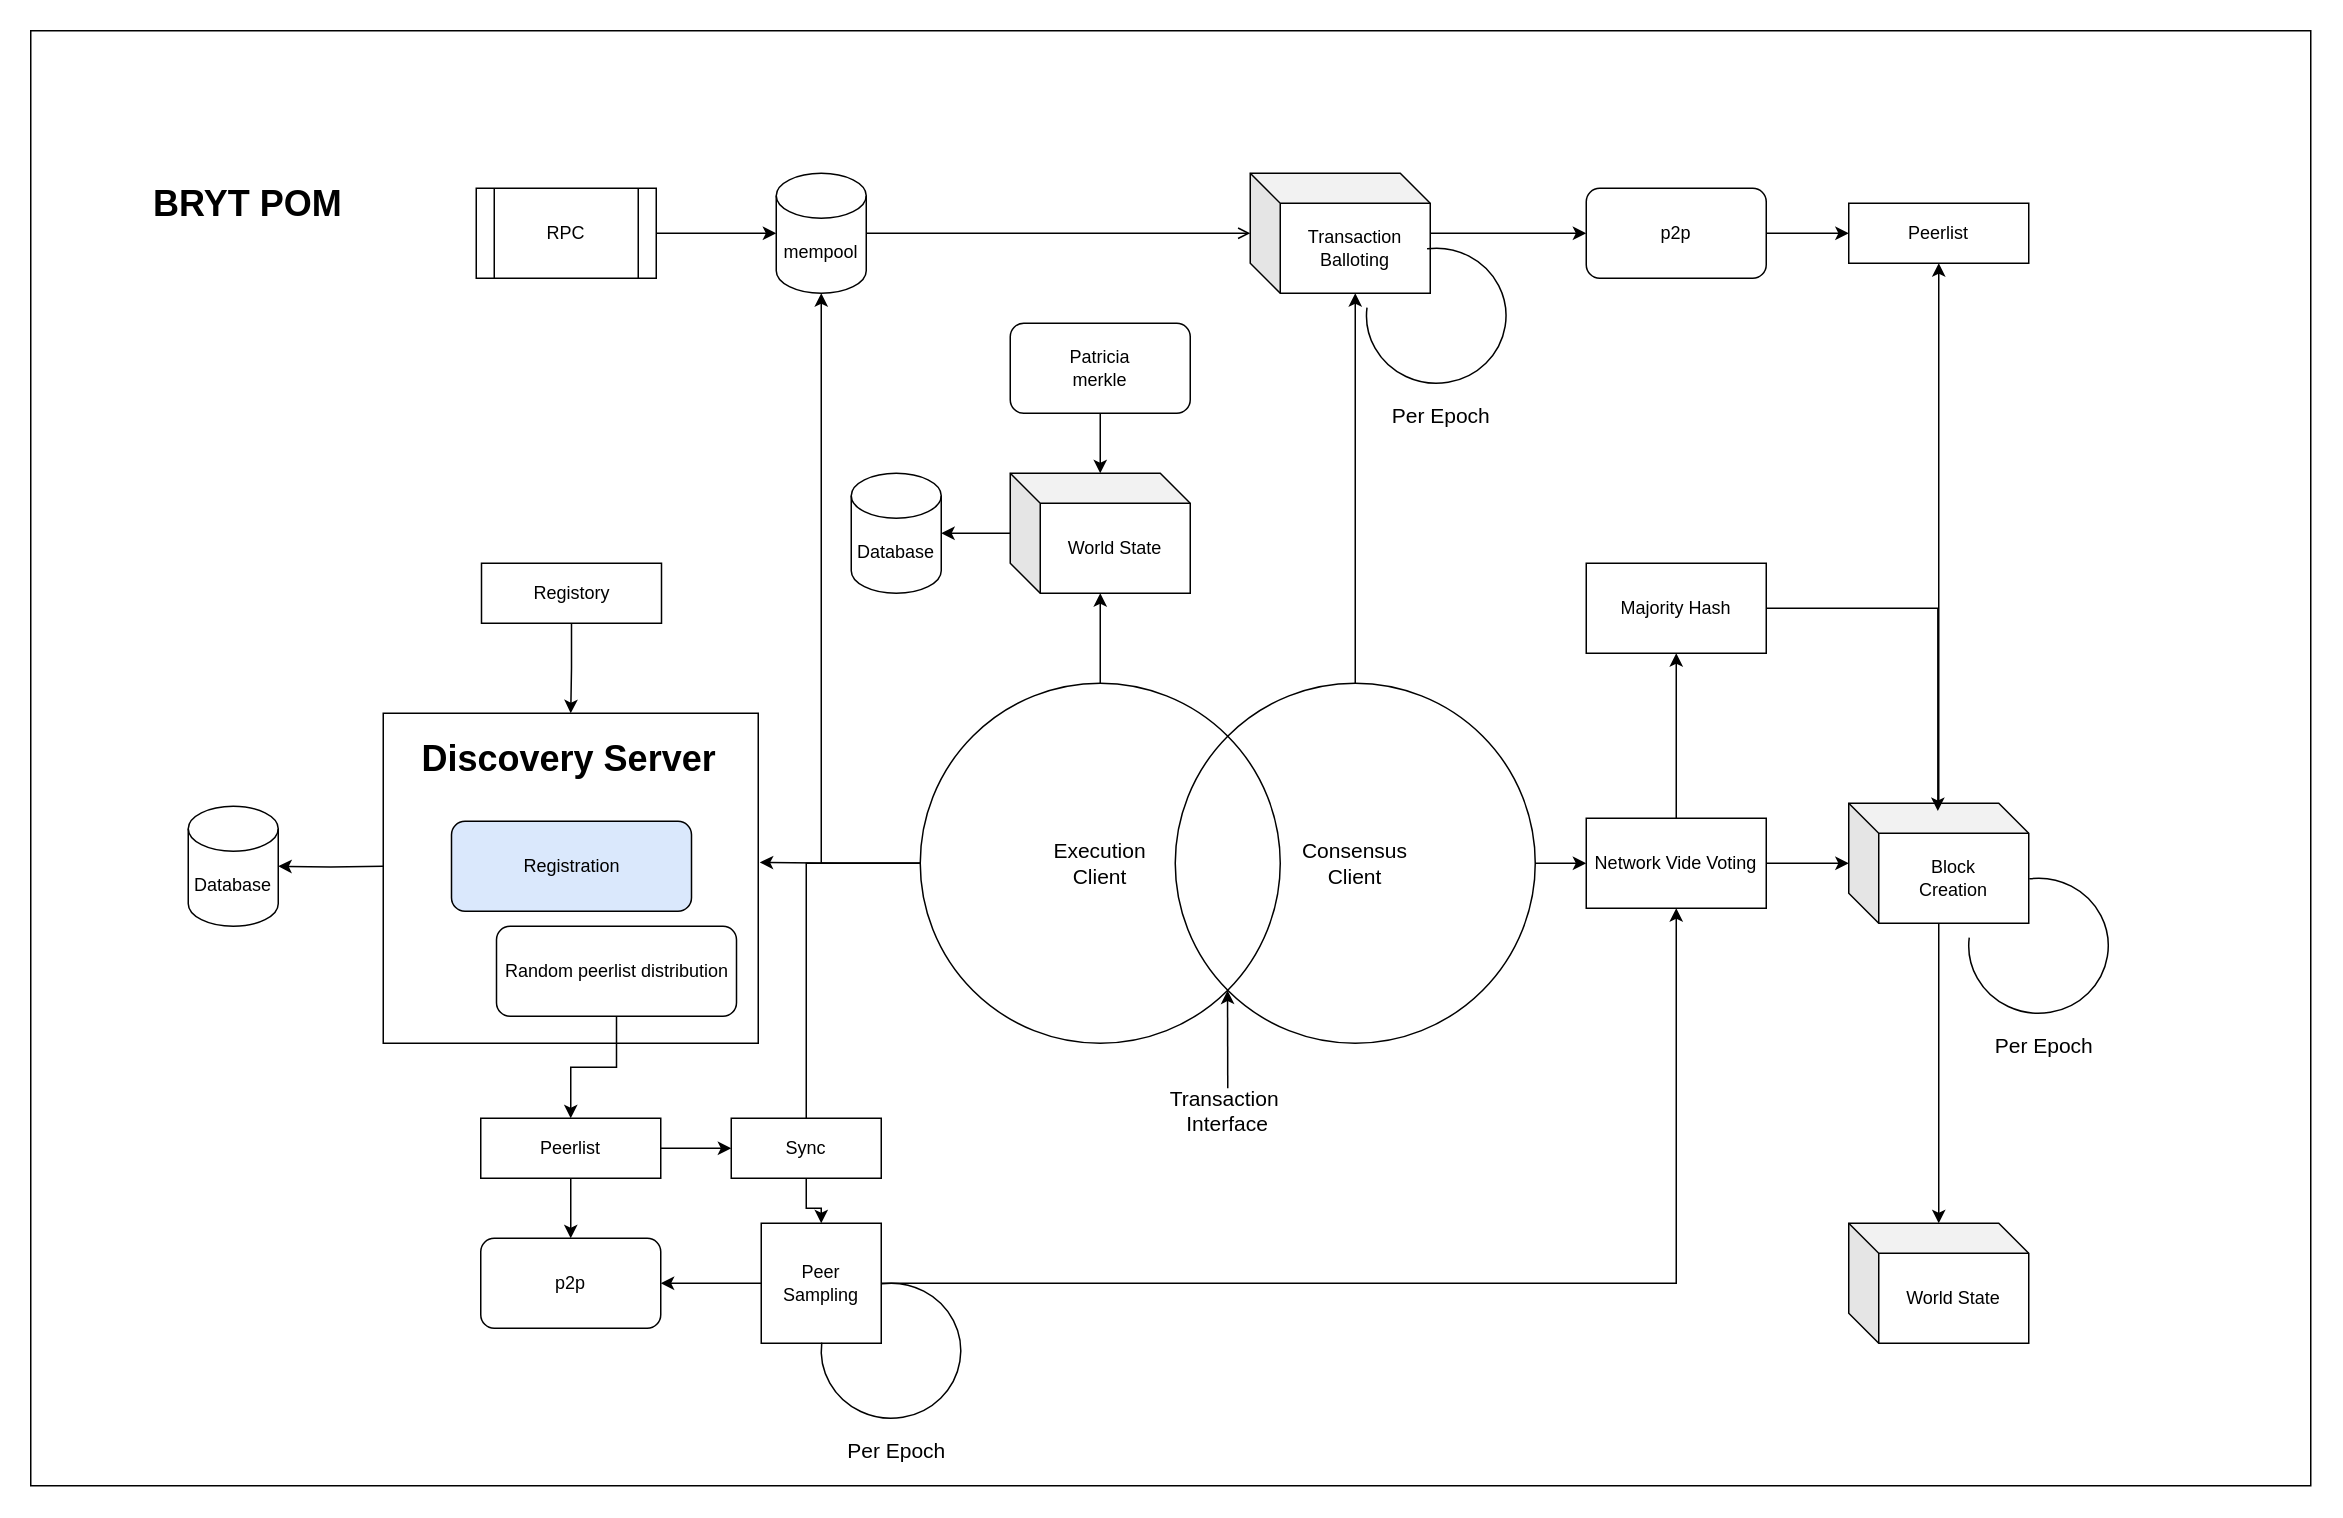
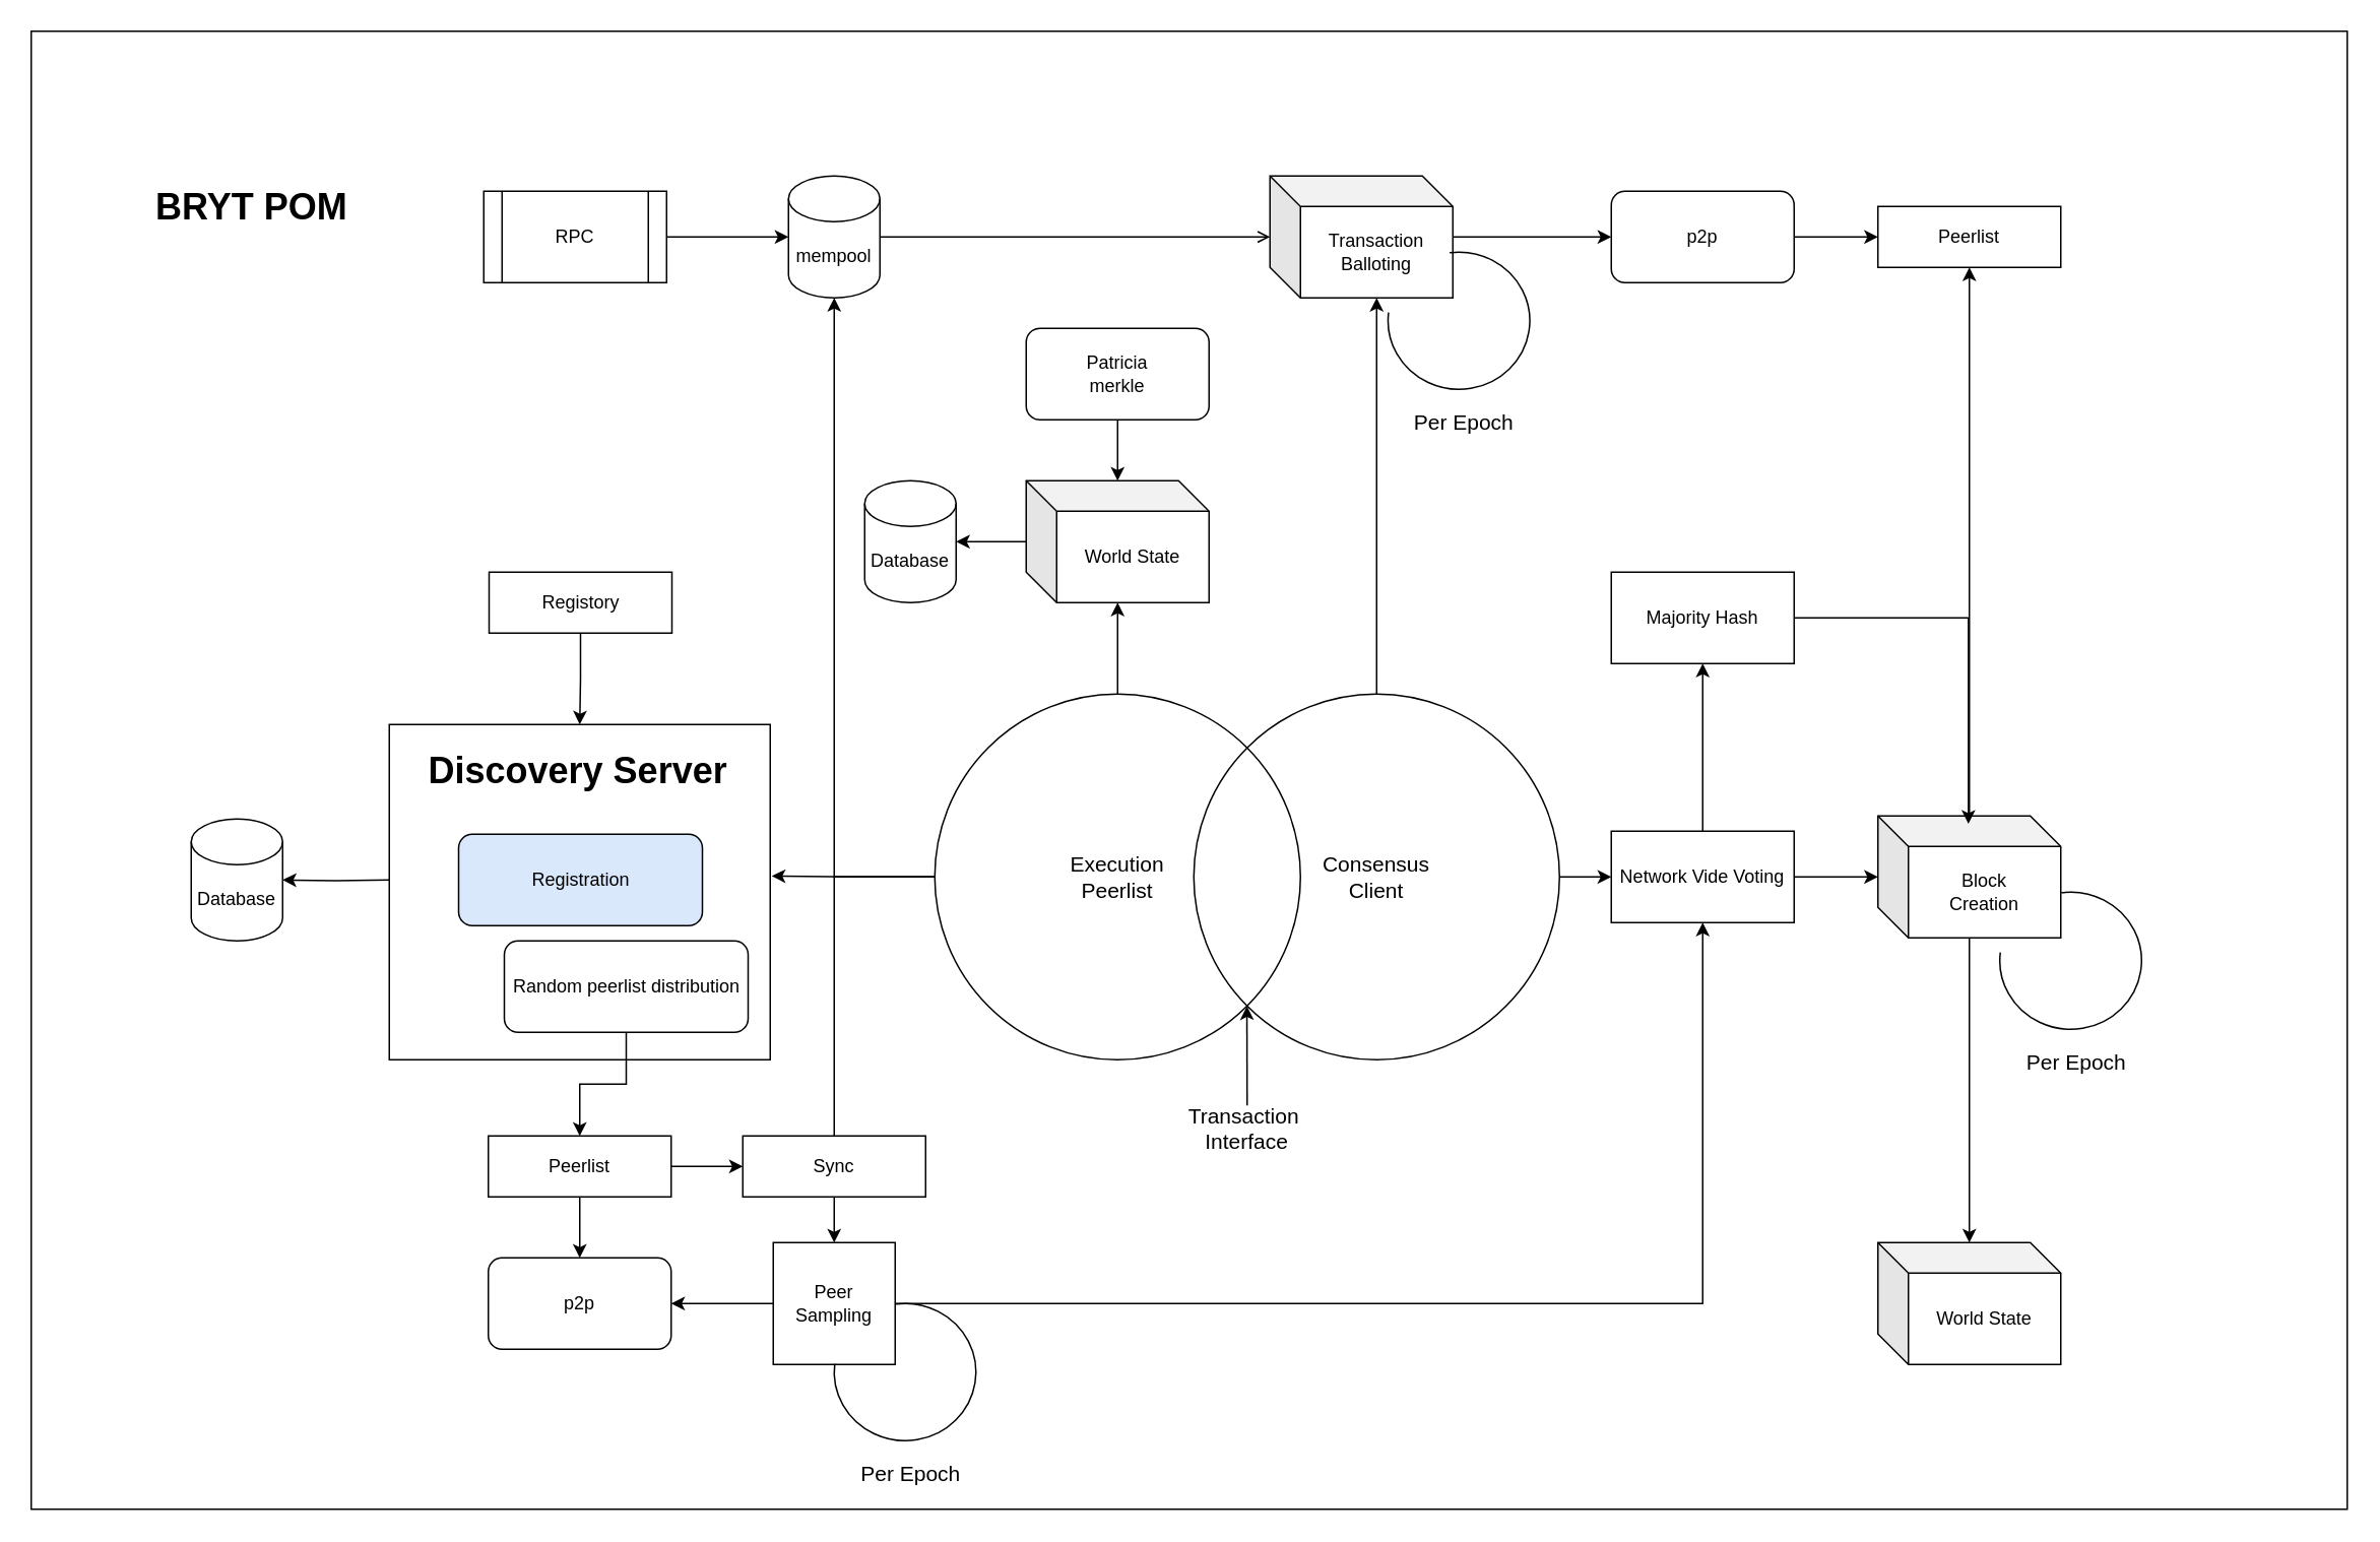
- <mxCell id="7" value="&lt;font style=&quot;font-size: 14px;&quot;&gt;Execution&lt;br&gt;Client&lt;/font&gt;" style="ellipse;whiteSpace=wrap;html=1;aspect=fixed;fillColor=none;" parent="1" vertex="1"><mxGeometry x="613" y="455" width="240" height="240" as="geometry" /></mxCell>
+ <mxCell id="7" value="&lt;font style=&quot;font-size: 14px;&quot;&gt;Execution&lt;br&gt;Peerlist&lt;/font&gt;" style="ellipse;whiteSpace=wrap;html=1;aspect=fixed;fillColor=none;" parent="1" vertex="1"><mxGeometry x="613" y="455" width="240" height="240" as="geometry" /></mxCell>
- <mxCell id="27" value="Sync" style="whiteSpace=wrap;html=1;fillColor=none;" parent="1" vertex="1"><mxGeometry x="487" y="745" width="100" height="40" as="geometry" /></mxCell>
+ <mxCell id="27" value="Sync" style="whiteSpace=wrap;html=1;fillColor=none;" parent="1" vertex="1"><mxGeometry x="487" y="745" width="120" height="40" as="geometry" /></mxCell>
